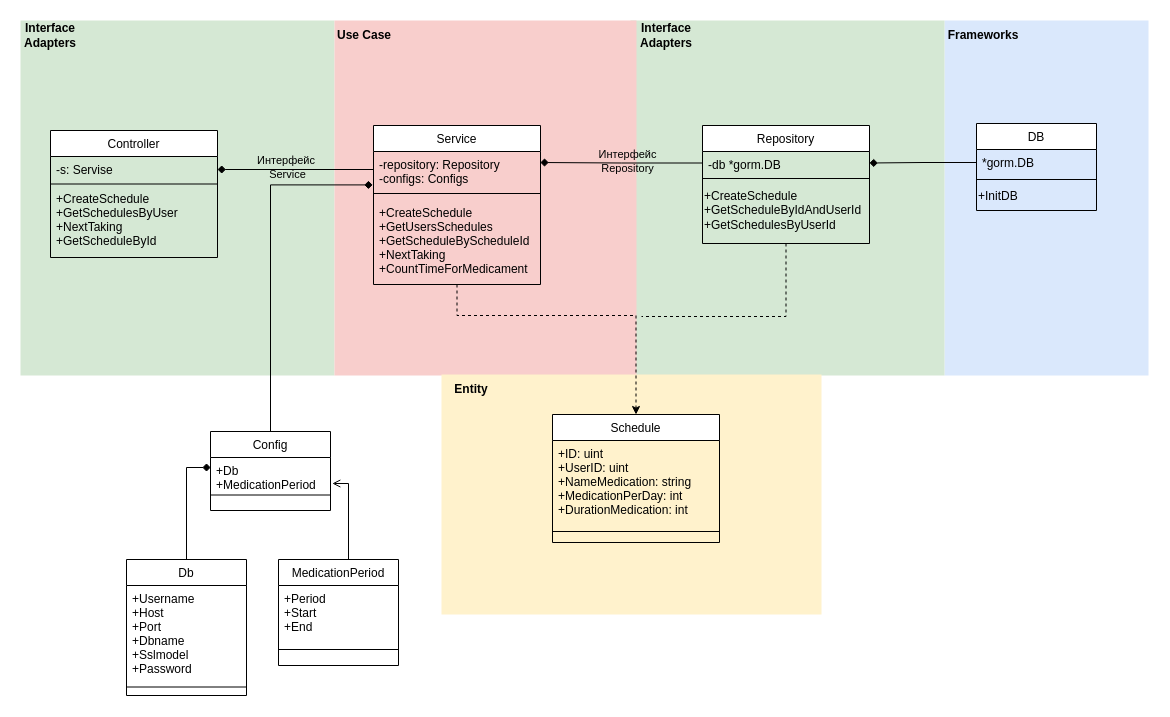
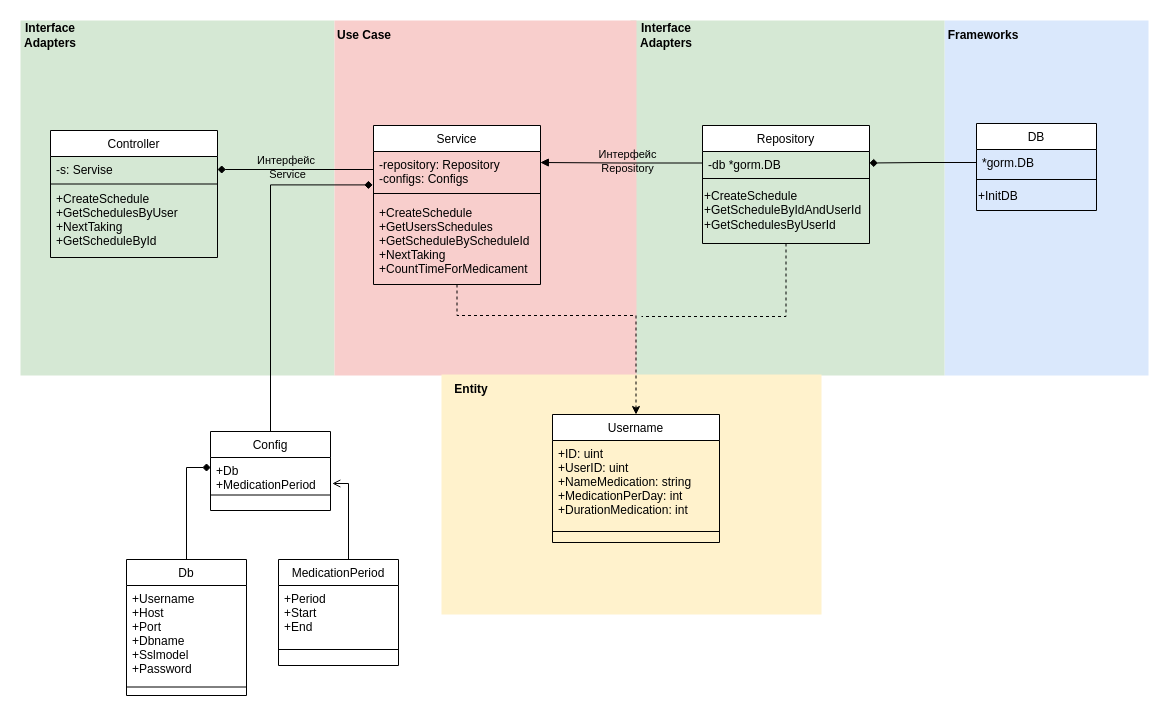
- <mxCell id="39" style="edgeStyle=orthogonalEdgeStyle;rounded=0;orthogonalLoop=1;jettySize=auto;html=1;exitX=0;exitY=0.5;exitDx=0;exitDy=0;endArrow=diamond;endFill=1;entryX=0.999;entryY=0.306;entryDx=0;entryDy=0;entryPerimeter=0;labelBackgroundColor=none;fontColor=default;" parent="1" source="13" target="21" edge="1"><mxGeometry relative="1" as="geometry"><mxPoint x="543" y="162" as="targetPoint" /></mxGeometry></mxCell>
+ <mxCell id="39" style="edgeStyle=orthogonalEdgeStyle;rounded=0;orthogonalLoop=1;jettySize=auto;html=1;exitX=0;exitY=0.5;exitDx=0;exitDy=0;endArrow=block;endFill=1;entryX=0.999;entryY=0.306;entryDx=0;entryDy=0;entryPerimeter=0;labelBackgroundColor=none;fontColor=default;" parent="1" source="13" target="21" edge="1"><mxGeometry relative="1" as="geometry"><mxPoint x="543" y="162" as="targetPoint" /></mxGeometry></mxCell>
- <mxCell id="24" value="Schedule" style="swimlane;fontStyle=0;align=center;verticalAlign=top;childLayout=stackLayout;horizontal=1;startSize=26;horizontalStack=0;resizeParent=1;resizeLast=0;collapsible=1;marginBottom=0;rounded=0;shadow=0;strokeWidth=1;labelBackgroundColor=default;swimlaneLine=1;glass=0;fillStyle=auto;labelBorderColor=none;" parent="1" vertex="1"><mxGeometry x="552" y="414" width="167" height="128" as="geometry"><mxRectangle x="556" y="391" width="160" height="26" as="alternateBounds" /></mxGeometry></mxCell>
+ <mxCell id="24" value="Username" style="swimlane;fontStyle=0;align=center;verticalAlign=top;childLayout=stackLayout;horizontal=1;startSize=26;horizontalStack=0;resizeParent=1;resizeLast=0;collapsible=1;marginBottom=0;rounded=0;shadow=0;strokeWidth=1;labelBackgroundColor=default;swimlaneLine=1;glass=0;fillStyle=auto;labelBorderColor=none;" parent="1" vertex="1"><mxGeometry x="552" y="414" width="167" height="128" as="geometry"><mxRectangle x="556" y="391" width="160" height="26" as="alternateBounds" /></mxGeometry></mxCell>
